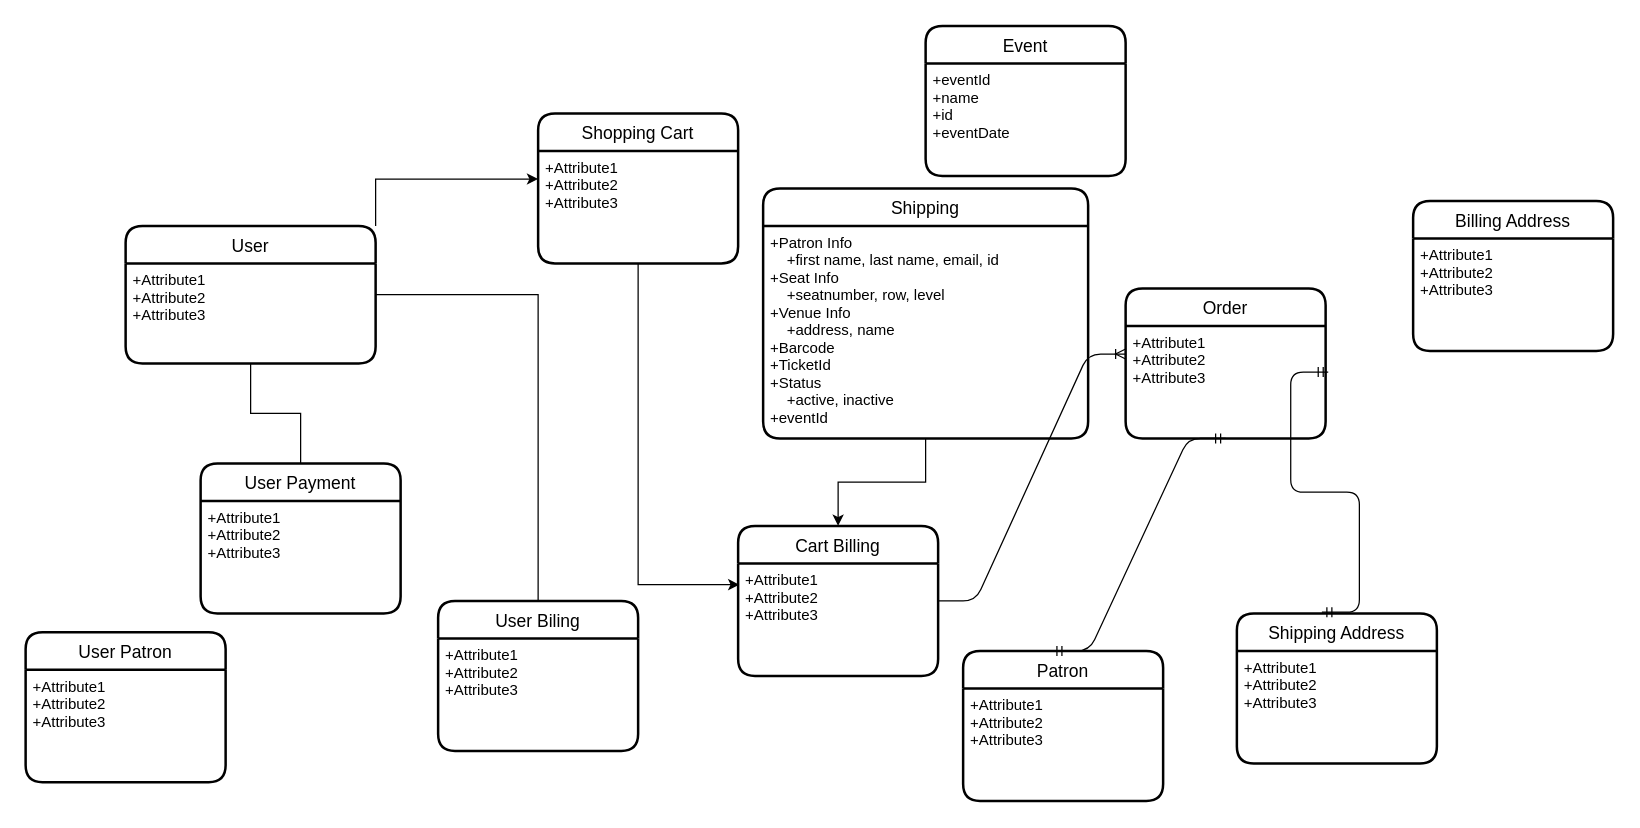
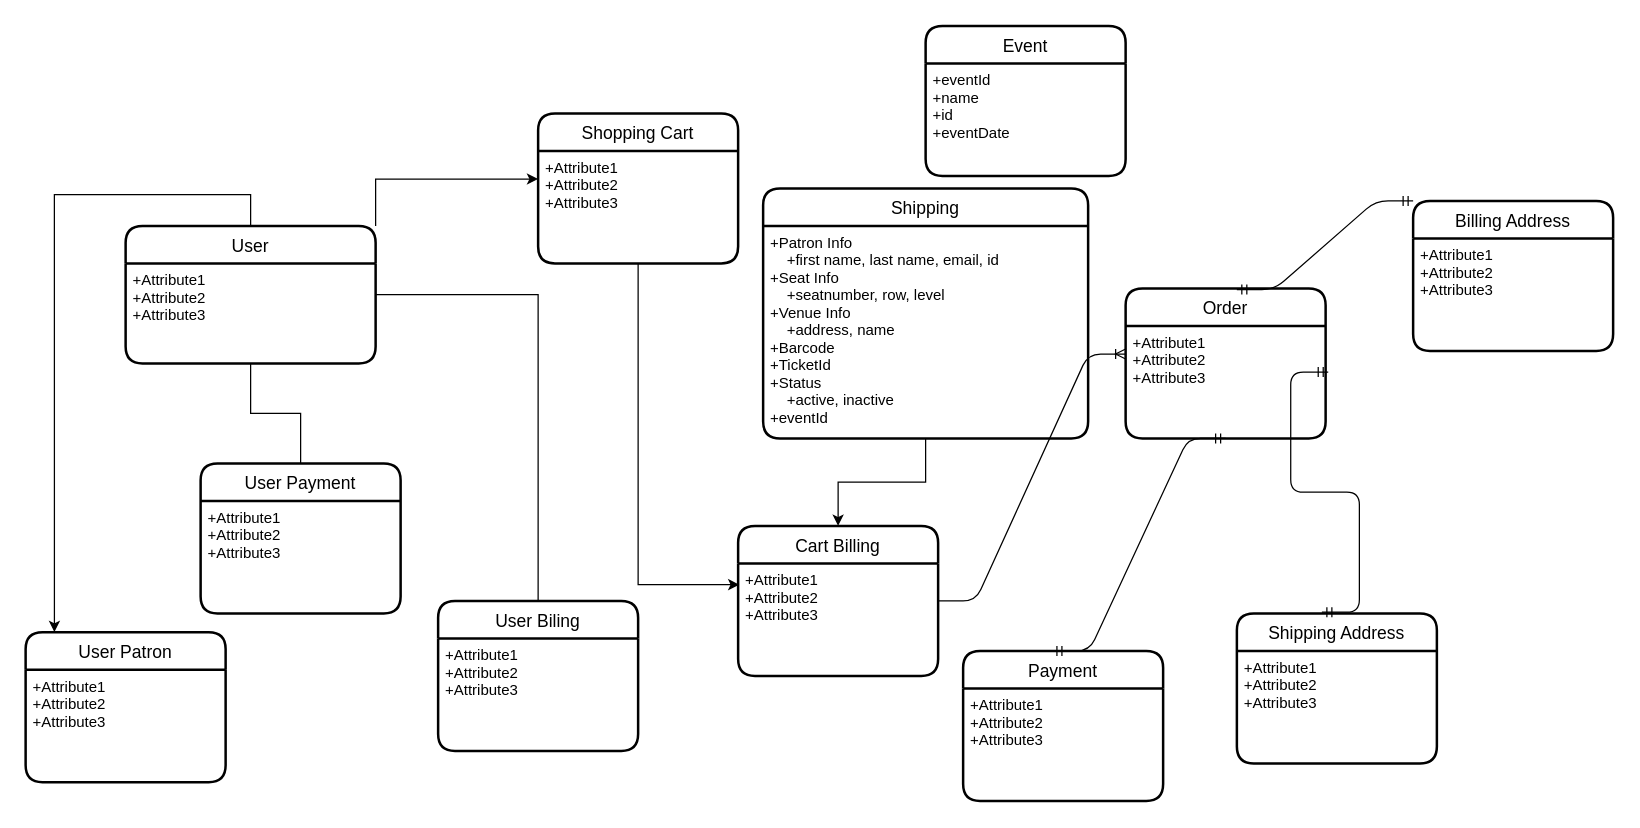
+ <mxCell id="35" value="" style="edgeStyle=entityRelationEdgeStyle;fontSize=12;html=1;endArrow=ERmandOne;startArrow=ERmandOne;entryX=0;entryY=0;entryDx=0;entryDy=0;exitX=0.556;exitY=0.008;exitDx=0;exitDy=0;exitPerimeter=0;" edge="1" parent="1" source="18" target="33"><mxGeometry width="100" height="100" relative="1" as="geometry"><mxPoint x="500" y="790" as="sourcePoint" /><mxPoint x="600" y="690" as="targetPoint" /></mxGeometry></mxCell>
+ <mxCell id="3" style="edgeStyle=orthogonalEdgeStyle;rounded=0;orthogonalLoop=1;jettySize=auto;html=1;entryX=0.144;entryY=0;entryDx=0;entryDy=0;entryPerimeter=0;" edge="1" parent="1" source="6" target="12"><mxGeometry relative="1" as="geometry"><Array as="points"><mxPoint x="43" y="155" /></Array></mxGeometry></mxCell>
- <mxCell id="24" value="Patron" style="swimlane;childLayout=stackLayout;horizontal=1;startSize=30;horizontalStack=0;rounded=1;fontSize=14;fontStyle=0;strokeWidth=2;resizeParent=0;resizeLast=1;shadow=0;dashed=0;align=center;" vertex="1" parent="1"><mxGeometry x="770" y="520" width="160" height="120" as="geometry" /></mxCell>
+ <mxCell id="24" value="Payment" style="swimlane;childLayout=stackLayout;horizontal=1;startSize=30;horizontalStack=0;rounded=1;fontSize=14;fontStyle=0;strokeWidth=2;resizeParent=0;resizeLast=1;shadow=0;dashed=0;align=center;" vertex="1" parent="1"><mxGeometry x="770" y="520" width="160" height="120" as="geometry" /></mxCell>
